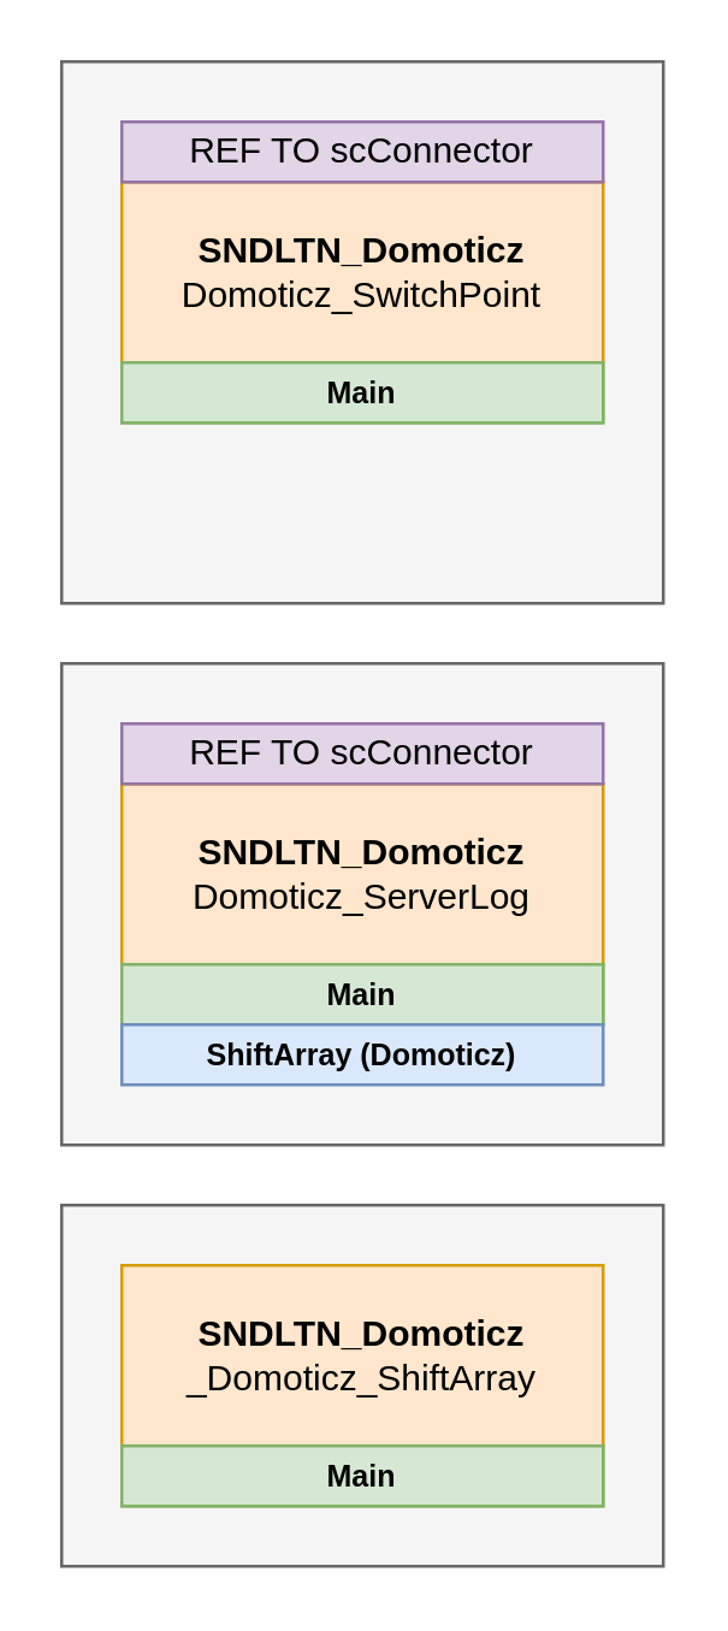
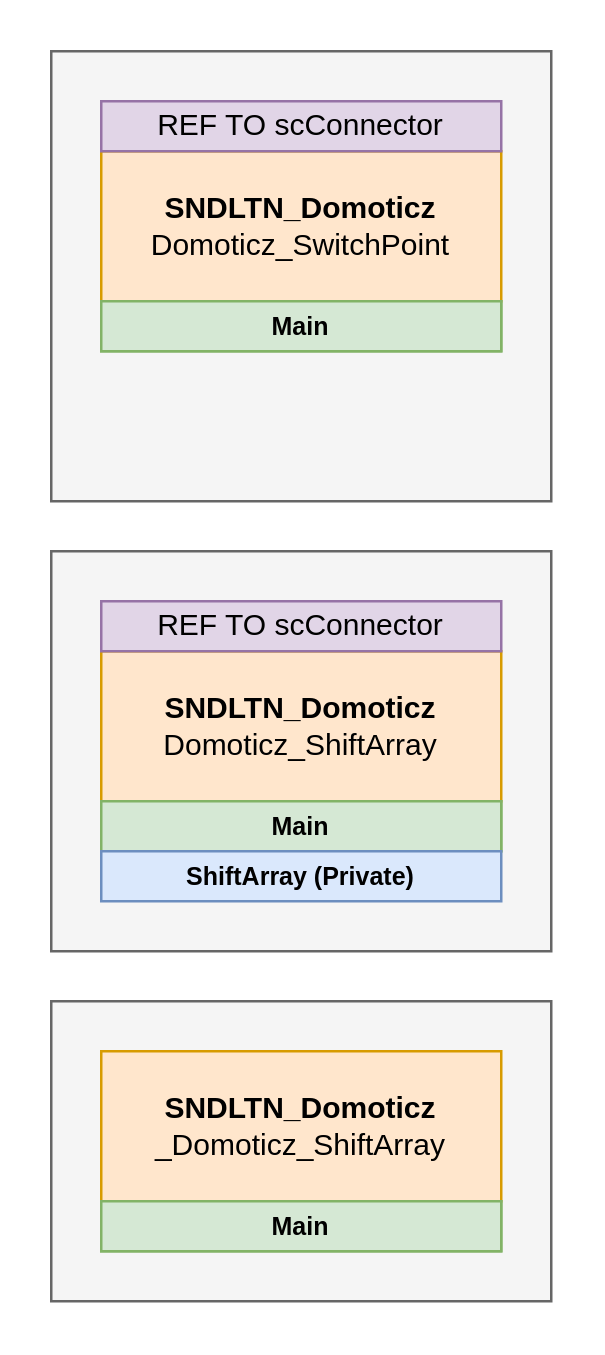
- <mxCell id="12" value="&lt;b&gt;SNDLTN_Domoticz&lt;br&gt;&lt;/b&gt;Domoticz_ServerLog" style="rounded=0;whiteSpace=wrap;html=1;fillColor=#ffe6cc;strokeColor=#d79b00;" vertex="1" parent="1"><mxGeometry x="40" y="260" width="160" height="60" as="geometry" /></mxCell>
+ <mxCell id="12" value="&lt;b&gt;SNDLTN_Domoticz&lt;br&gt;&lt;/b&gt;Domoticz_ShiftArray" style="rounded=0;whiteSpace=wrap;html=1;fillColor=#ffe6cc;strokeColor=#d79b00;" vertex="1" parent="1"><mxGeometry x="40" y="260" width="160" height="60" as="geometry" /></mxCell>
- <mxCell id="16" value="ShiftArray (Domoticz)" style="rounded=0;whiteSpace=wrap;html=1;fillColor=#dae8fc;strokeColor=#6c8ebf;fontStyle=1;fontSize=10;align=center;" vertex="1" parent="1"><mxGeometry x="40" y="340" width="160" height="20" as="geometry" /></mxCell>
+ <mxCell id="16" value="ShiftArray (Private)" style="rounded=0;whiteSpace=wrap;html=1;fillColor=#dae8fc;strokeColor=#6c8ebf;fontStyle=1;fontSize=10;align=center;" vertex="1" parent="1"><mxGeometry x="40" y="340" width="160" height="20" as="geometry" /></mxCell>
